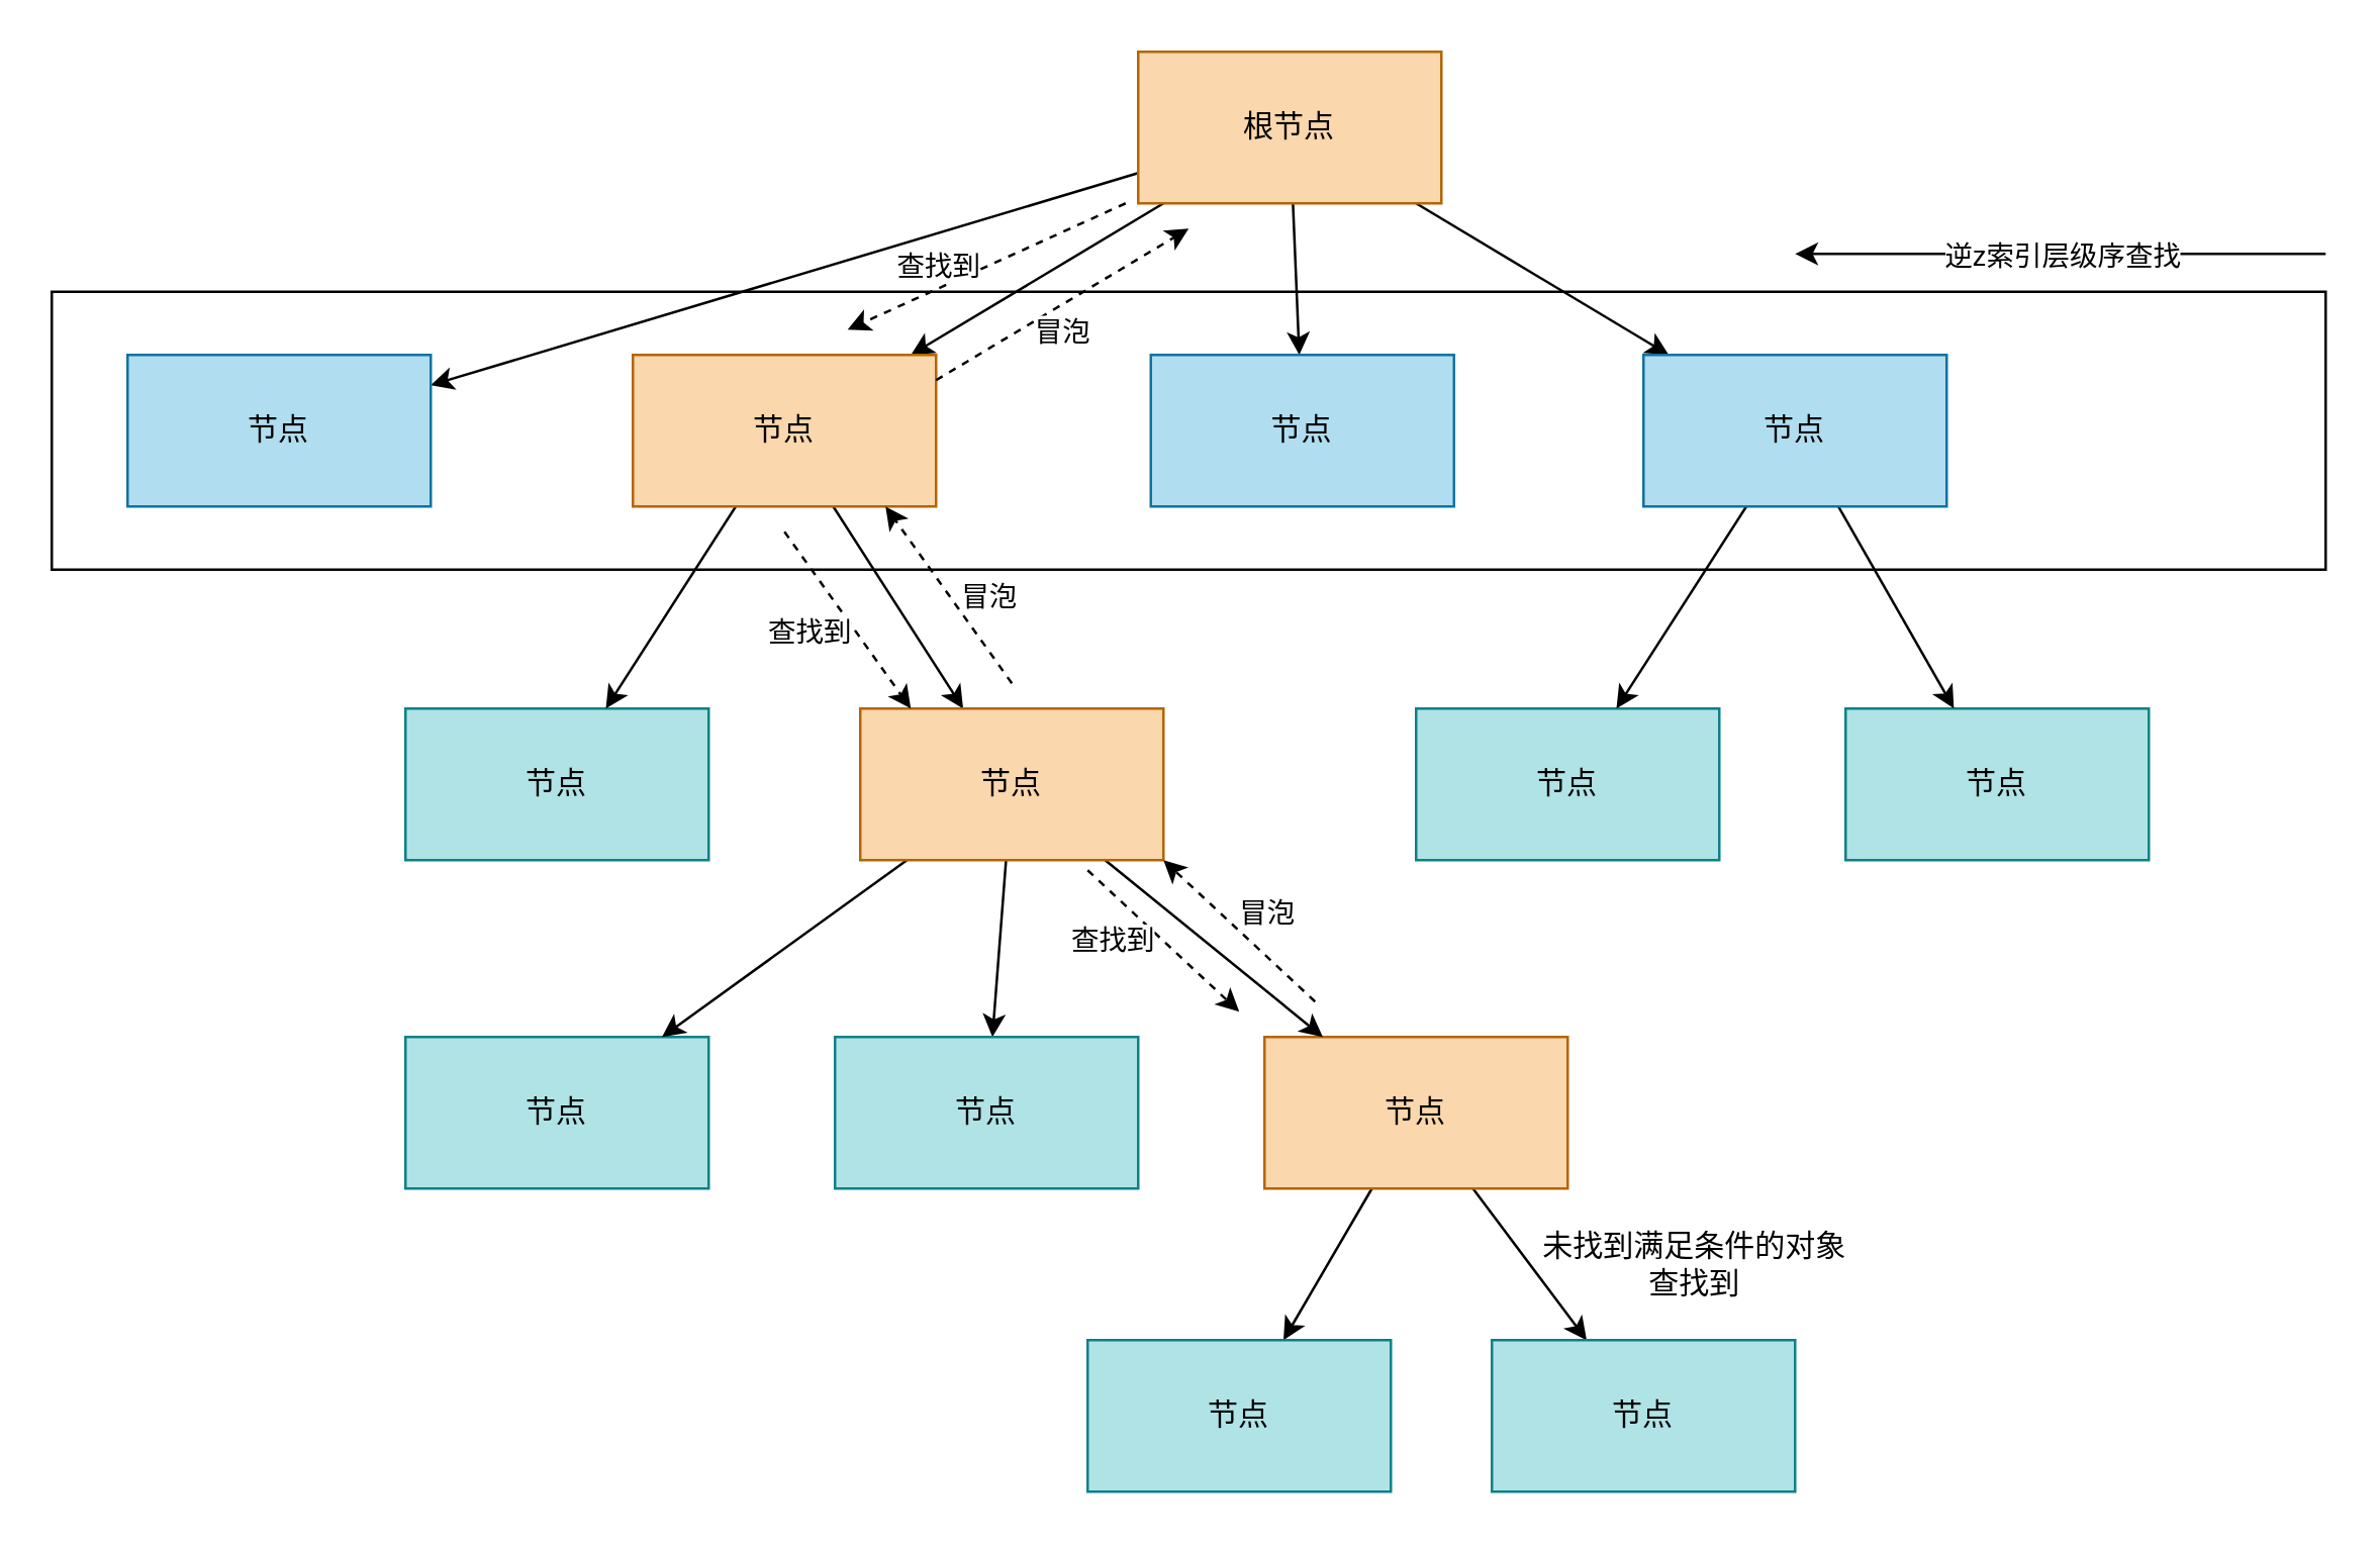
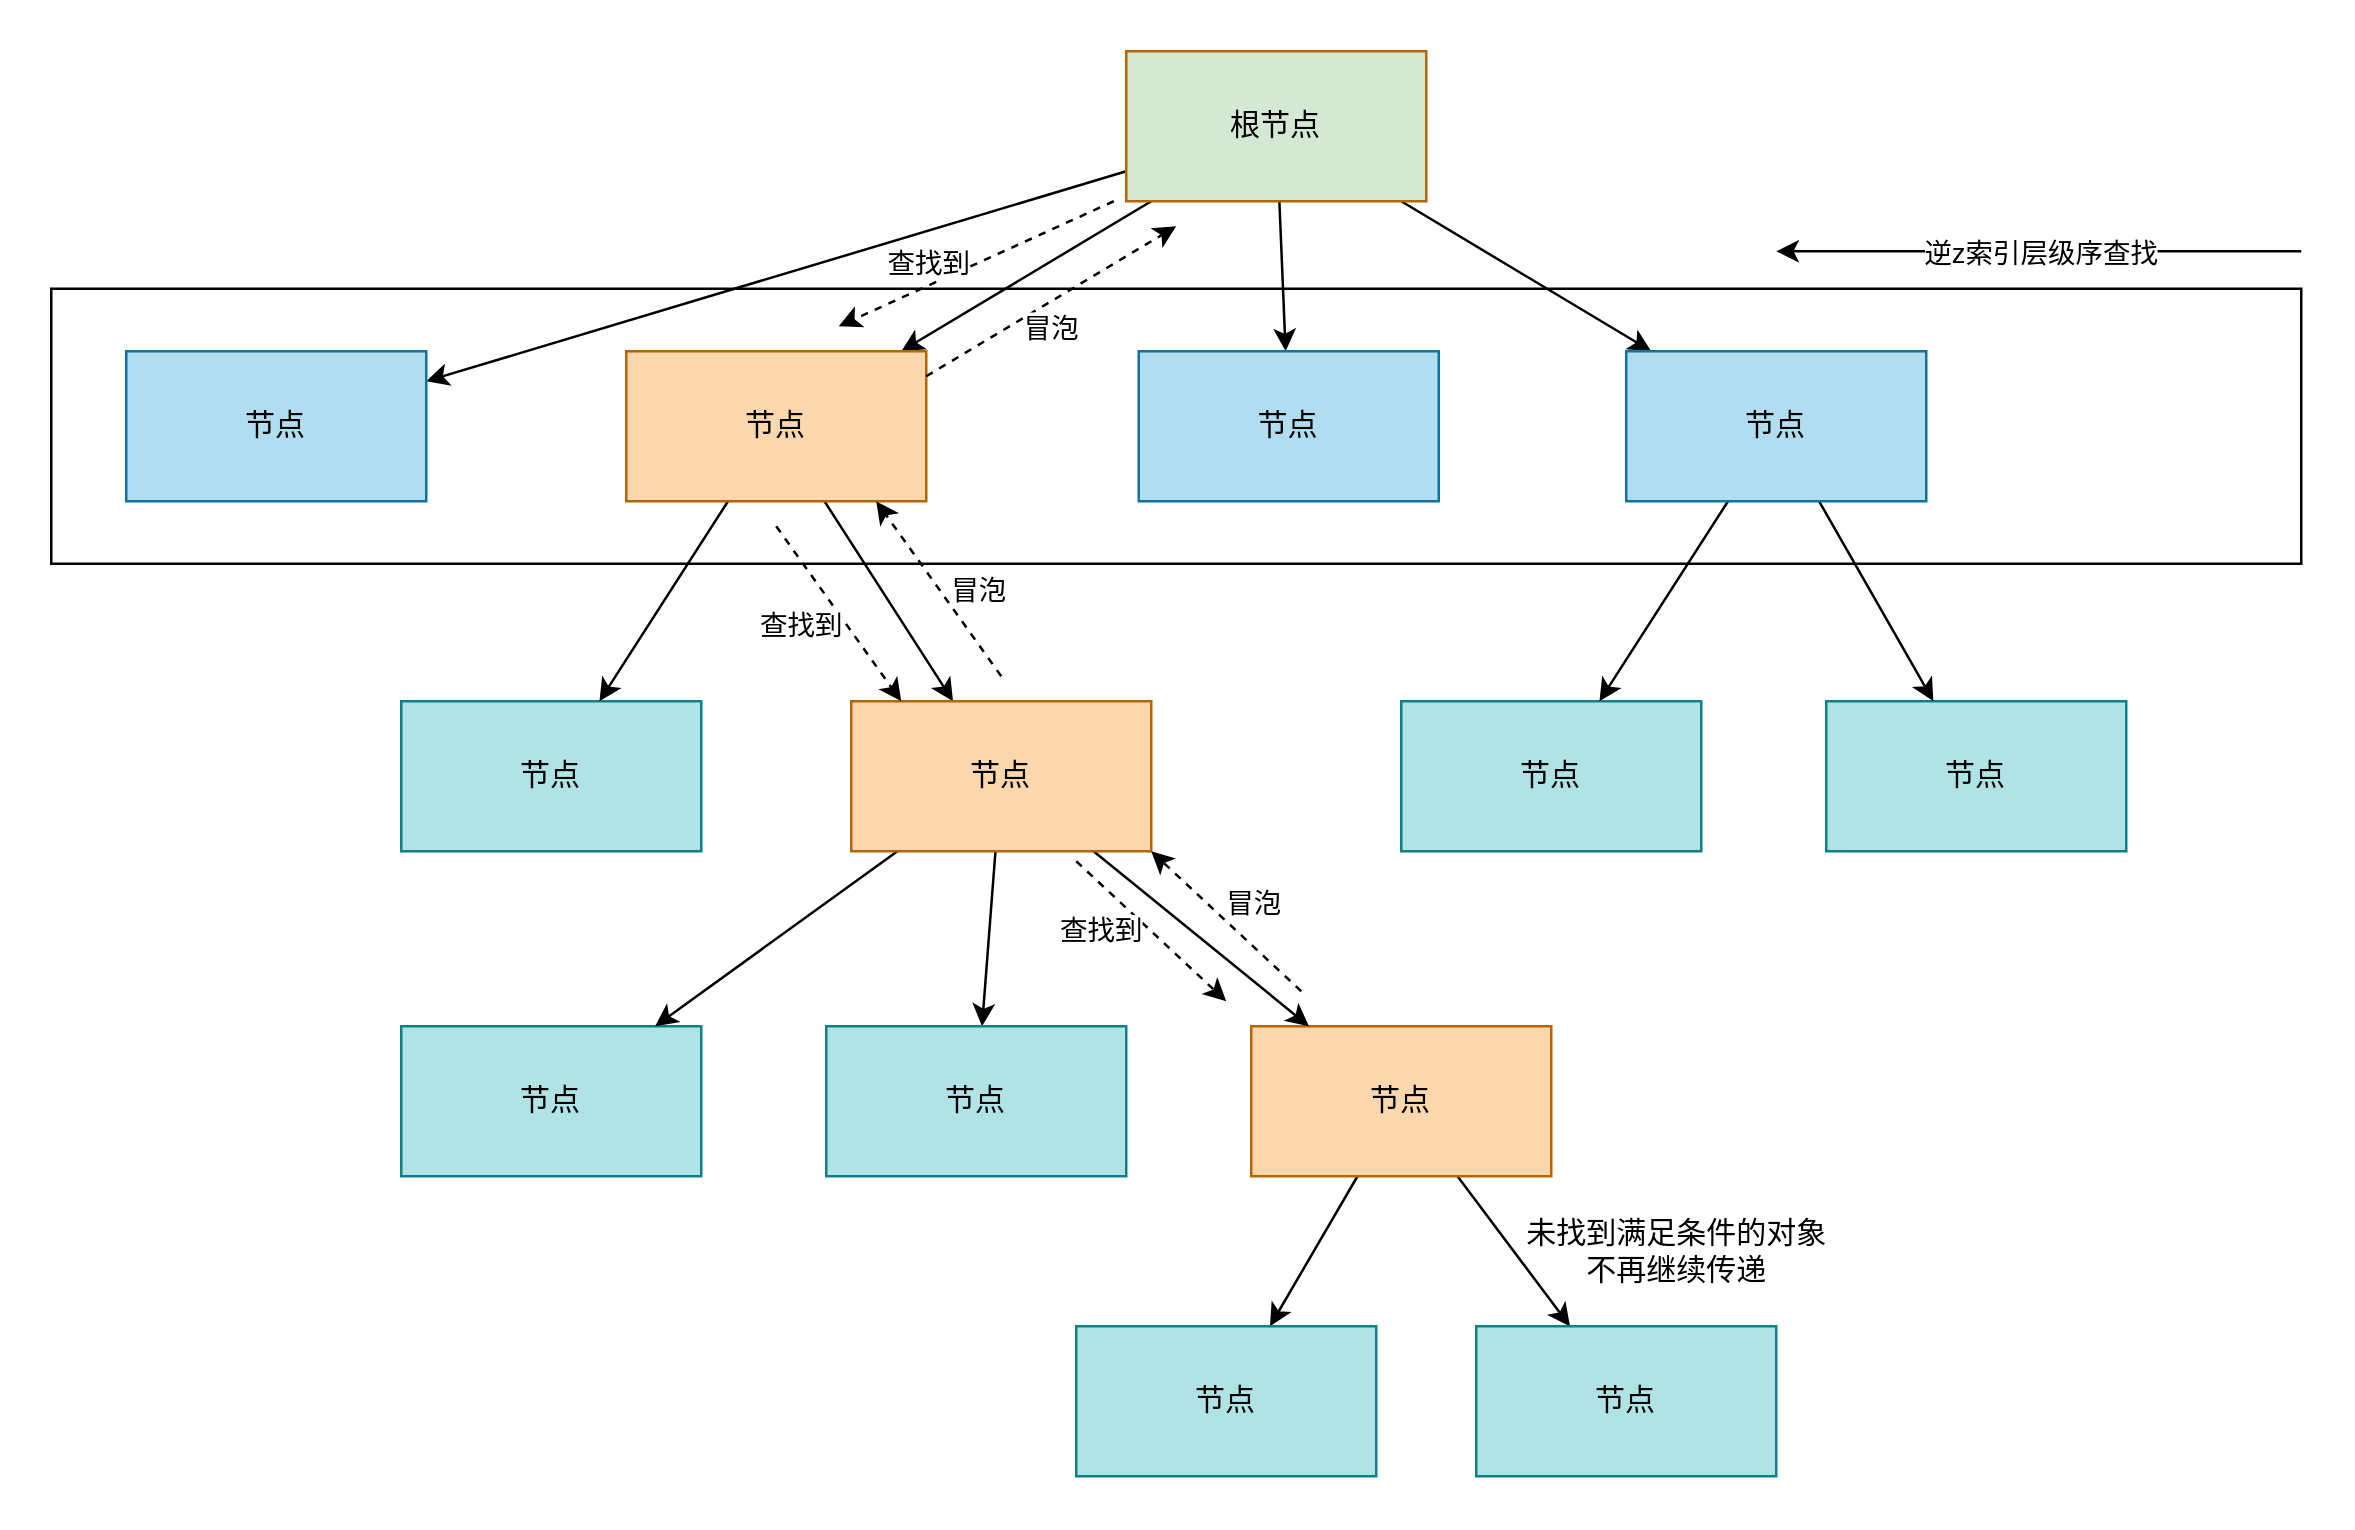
- <mxCell id="7" value="根节点" style="rounded=0;whiteSpace=wrap;html=1;fillColor=#fad7ac;strokeColor=#b46504;" vertex="1" parent="1"><mxGeometry x="450" y="20" width="120" height="60" as="geometry" /></mxCell>
+ <mxCell id="7" value="根节点" style="rounded=0;whiteSpace=wrap;html=1;fillColor=#d5e8d4;strokeColor=#b46504;" vertex="1" parent="1"><mxGeometry x="450" y="20" width="120" height="60" as="geometry" /></mxCell>
- <mxCell id="38" value="未找到满足条件的对象&lt;br&gt;查找到" style="text;html=1;align=center;verticalAlign=middle;resizable=0;points=[];autosize=1;strokeColor=none;fillColor=none;" vertex="1" parent="1"><mxGeometry x="600" y="480" width="140" height="40" as="geometry" /></mxCell>
+ <mxCell id="38" value="未找到满足条件的对象&lt;br&gt;不再继续传递" style="text;html=1;align=center;verticalAlign=middle;resizable=0;points=[];autosize=1;strokeColor=none;fillColor=none;" vertex="1" parent="1"><mxGeometry x="600" y="480" width="140" height="40" as="geometry" /></mxCell>
